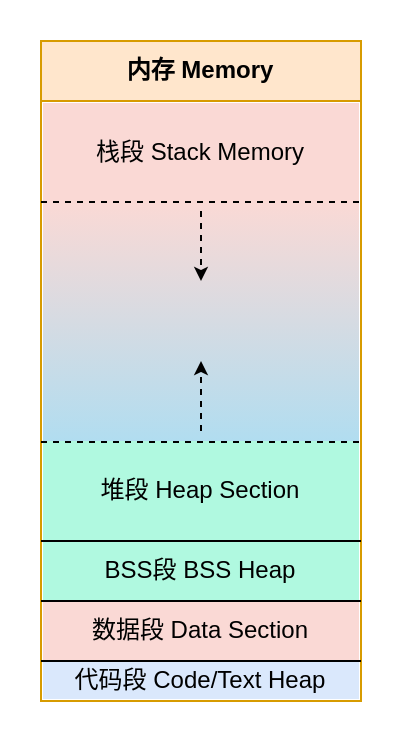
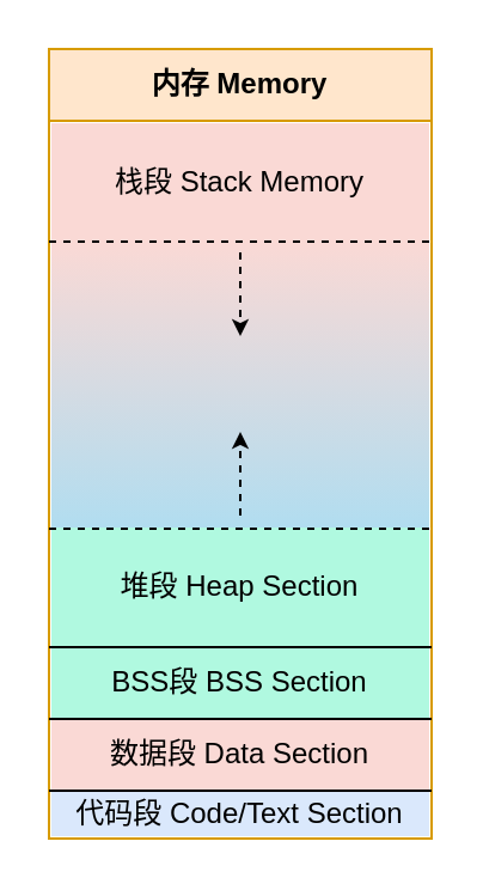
- <mxCell id="6" value="BSS段 BSS Heap" style="rounded=0;whiteSpace=wrap;html=1;strokeColor=none;fillColor=#B0F9e0;" vertex="1" parent="2"><mxGeometry x="1" y="250" width="158" height="30" as="geometry" /></mxCell>
+ <mxCell id="6" value="BSS段 BSS Section" style="rounded=0;whiteSpace=wrap;html=1;strokeColor=none;fillColor=#B0F9e0;" vertex="1" parent="2"><mxGeometry x="1" y="250" width="158" height="30" as="geometry" /></mxCell>
- <mxCell id="4" value="代码段 Code/Text Heap" style="rounded=0;whiteSpace=wrap;html=1;strokeColor=none;fillColor=#dae8fc;" vertex="1" parent="2"><mxGeometry x="1" y="310" width="158" height="19" as="geometry" /></mxCell>
+ <mxCell id="4" value="代码段 Code/Text Section" style="rounded=0;whiteSpace=wrap;html=1;strokeColor=none;fillColor=#dae8fc;" vertex="1" parent="2"><mxGeometry x="1" y="310" width="158" height="19" as="geometry" /></mxCell>
